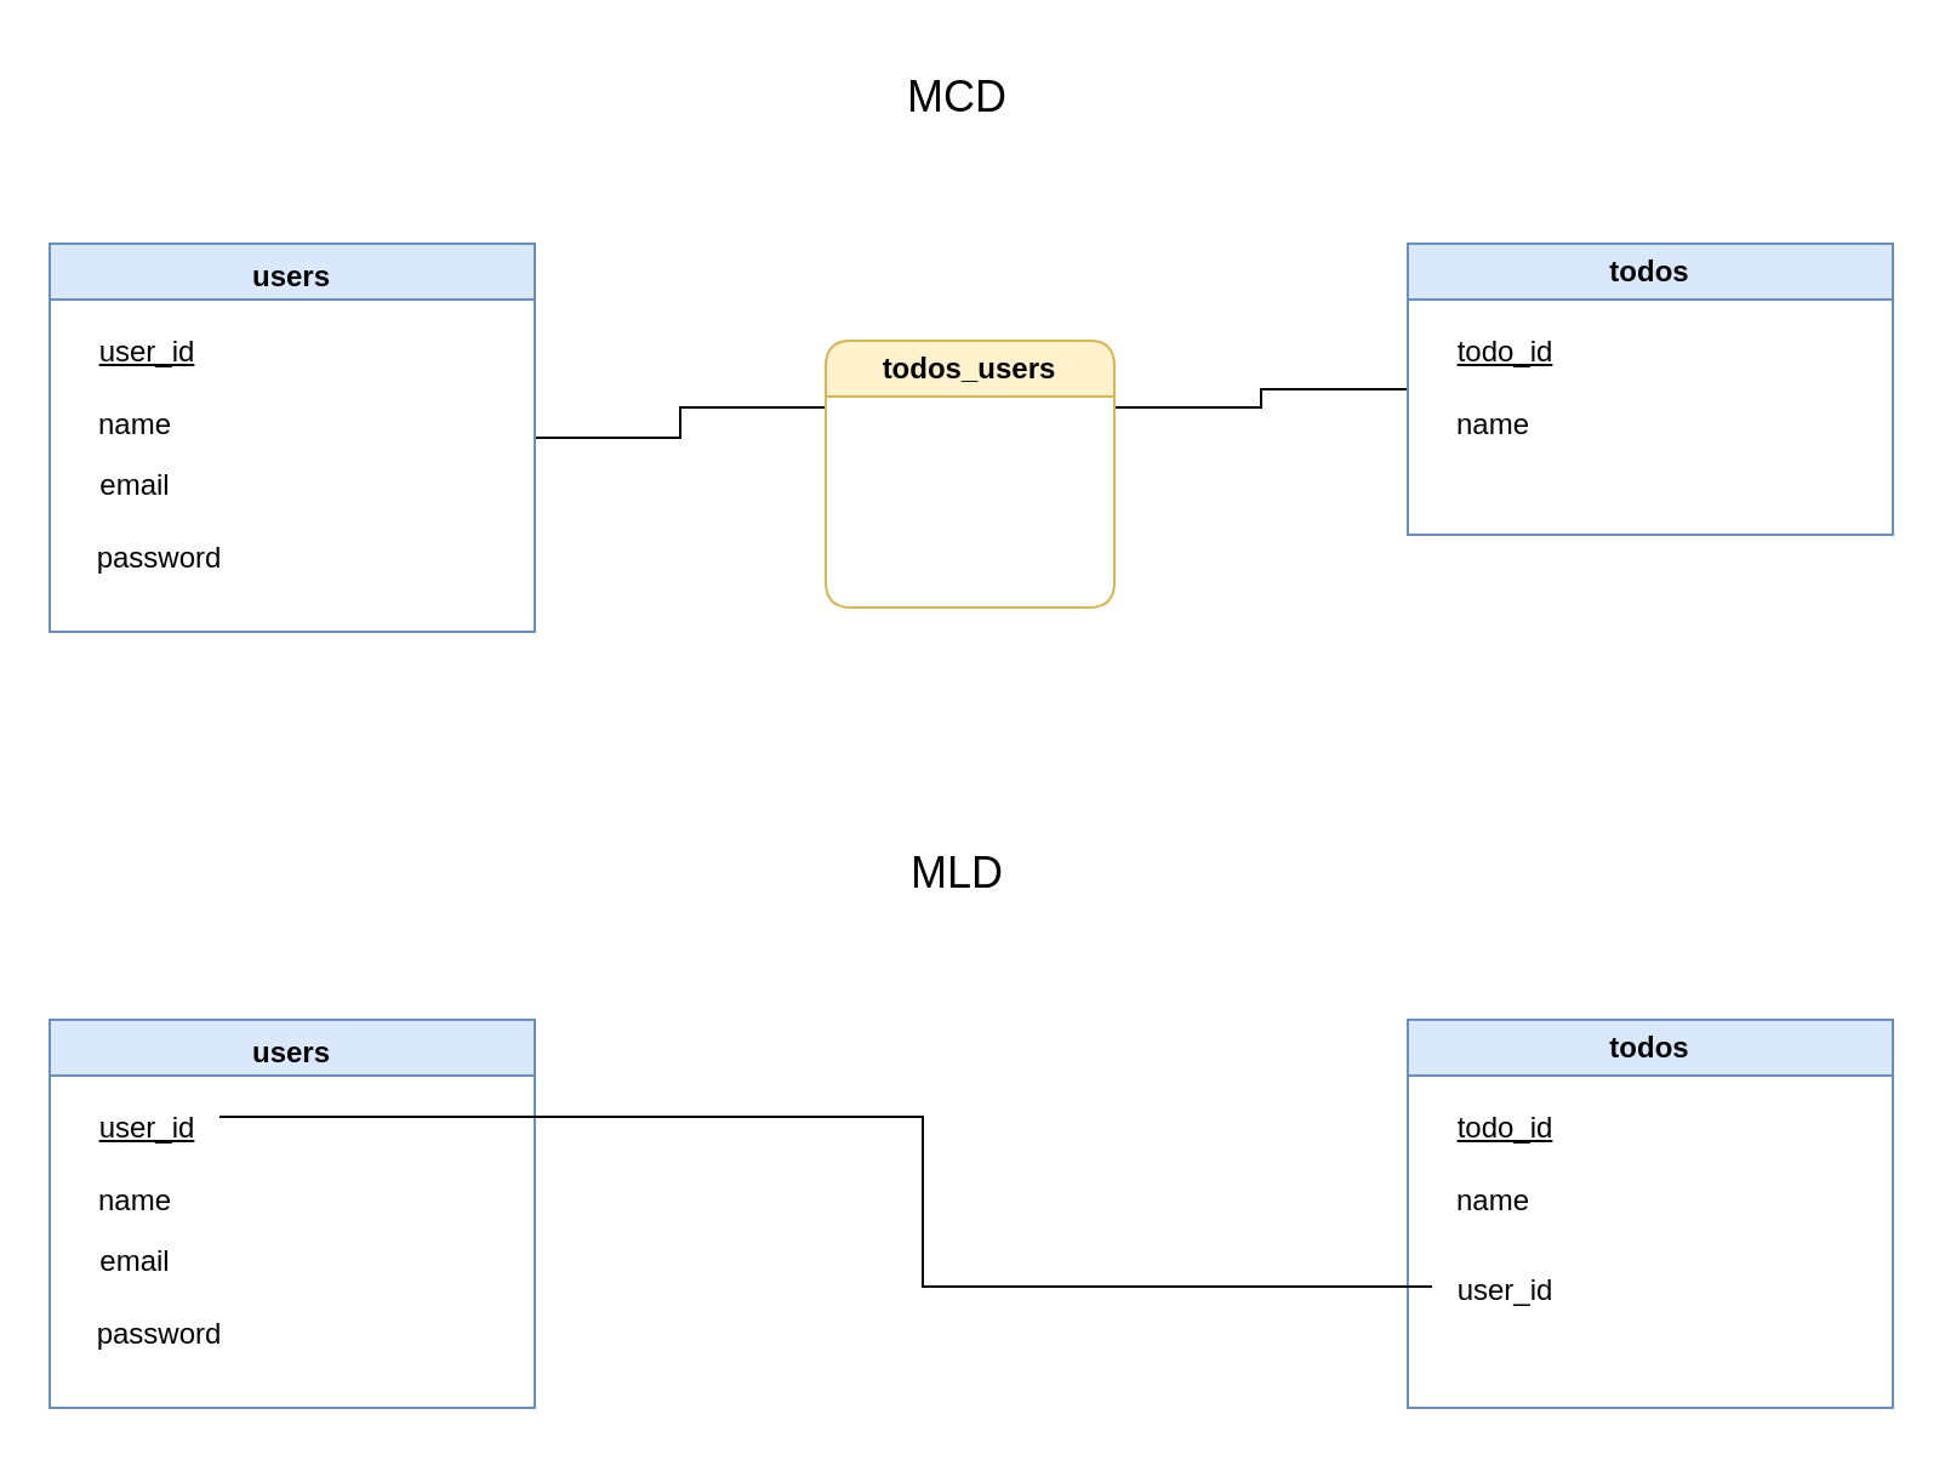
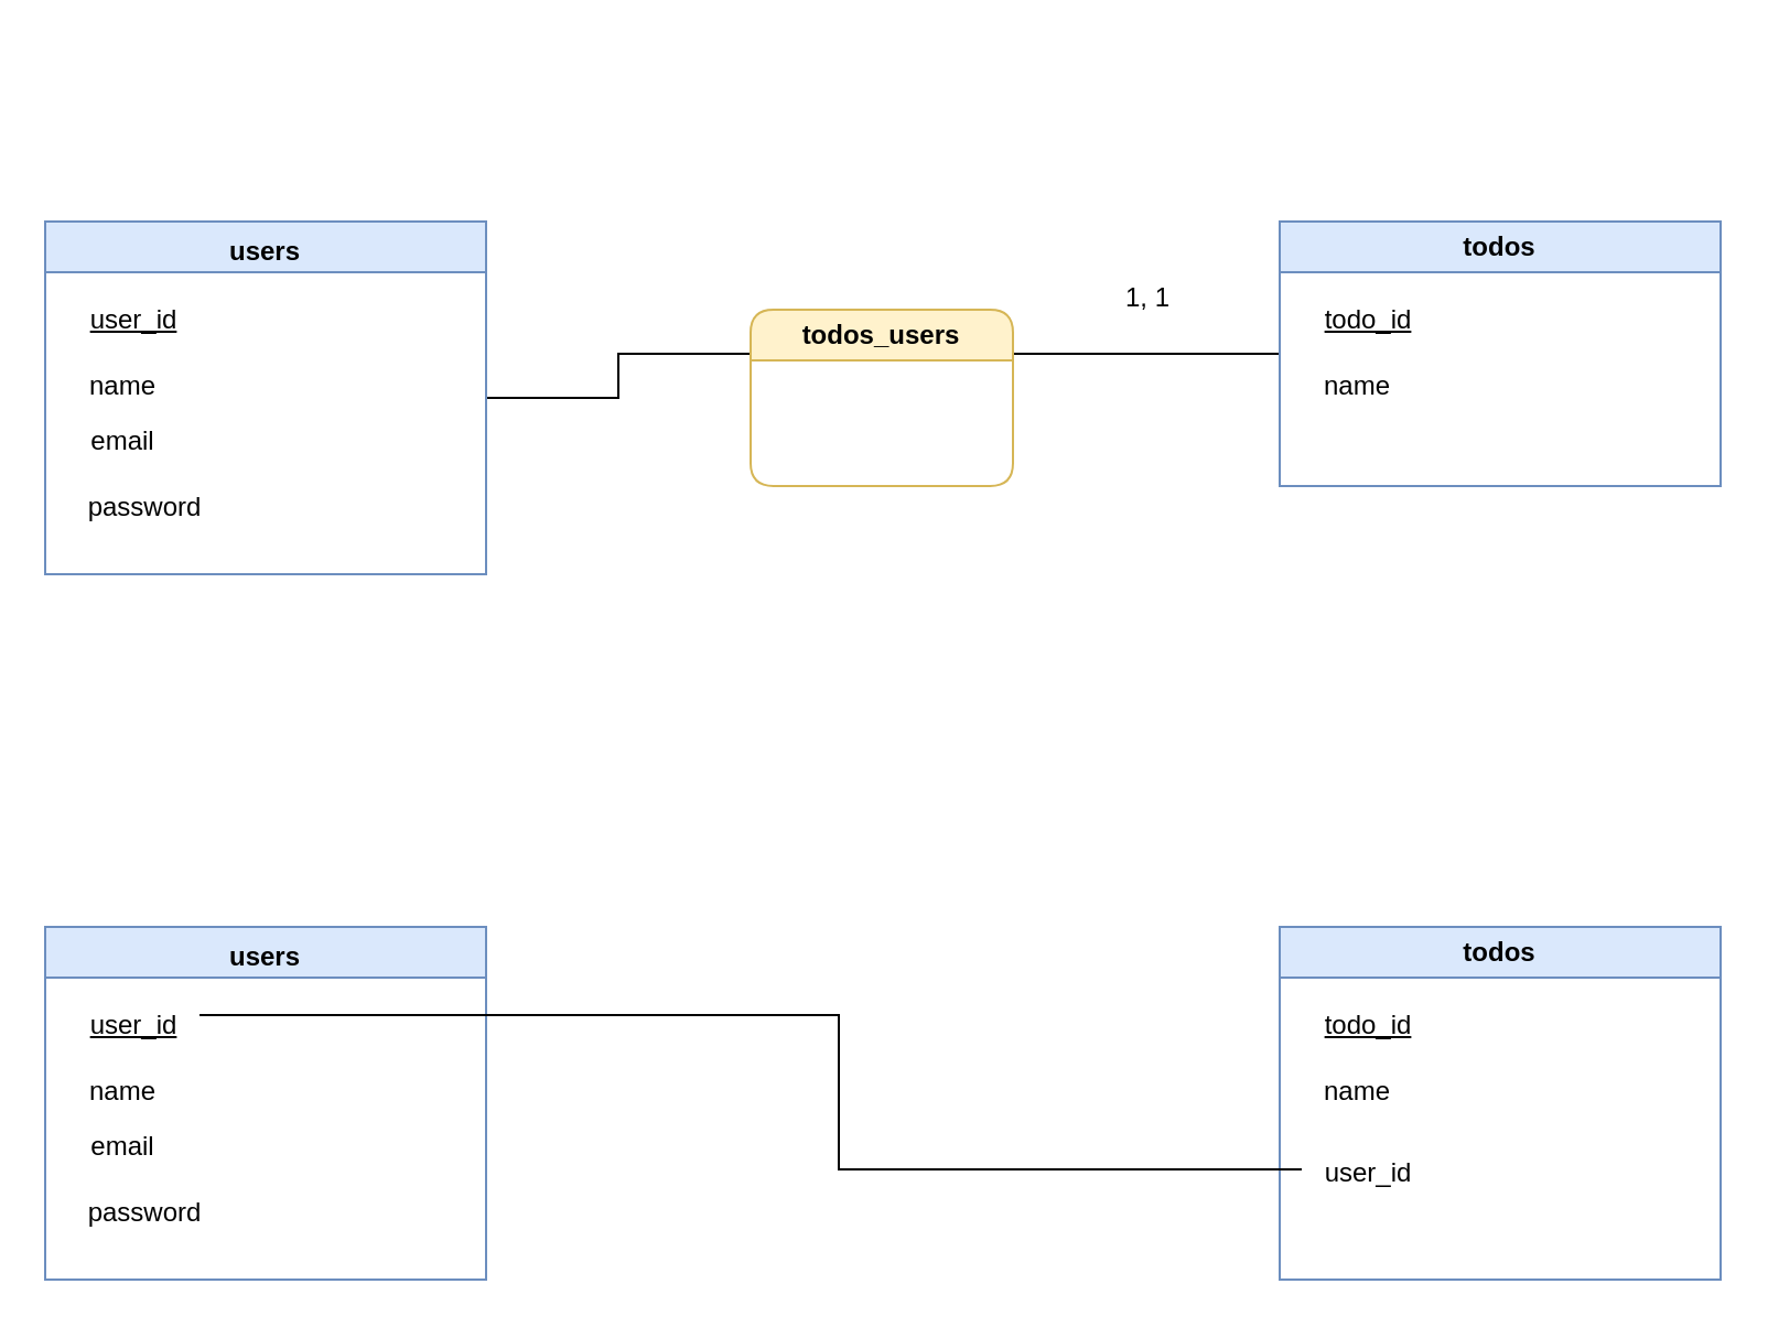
- <mxCell id="2" value="&lt;font style=&quot;font-size: 18px;&quot;&gt;MCD&lt;/font&gt;" style="text;html=1;align=center;verticalAlign=middle;resizable=0;points=[];autosize=1;strokeColor=none;fillColor=none;" vertex="1" parent="1"><mxGeometry x="364" y="20" width="60" height="40" as="geometry" /></mxCell>
+ <mxCell id="14" value="1, 1" style="text;html=1;align=center;verticalAlign=middle;resizable=0;points=[];autosize=1;strokeColor=none;fillColor=none;fontSize=12;" vertex="1" parent="1"><mxGeometry x="500" y="120" width="40" height="30" as="geometry" /></mxCell>
- <mxCell id="13" value="todos_users" style="swimlane;whiteSpace=wrap;html=1;fontSize=12;fillColor=#fff2cc;strokeColor=#d6b656;rounded=1;" vertex="1" parent="1"><mxGeometry x="340" y="140" width="119" height="110" as="geometry" /></mxCell>
+ <mxCell id="13" value="todos_users" style="swimlane;whiteSpace=wrap;html=1;fontSize=12;fillColor=#fff2cc;strokeColor=#d6b656;rounded=1;" vertex="1" parent="1"><mxGeometry x="340" y="140" width="119" height="80" as="geometry" /></mxCell>
- <mxCell id="15" value="&lt;font style=&quot;font-size: 18px;&quot;&gt;MLD&lt;/font&gt;" style="text;html=1;align=center;verticalAlign=middle;resizable=0;points=[];autosize=1;strokeColor=none;fillColor=none;fontSize=12;" vertex="1" parent="1"><mxGeometry x="364" y="340" width="60" height="40" as="geometry" /></mxCell>
